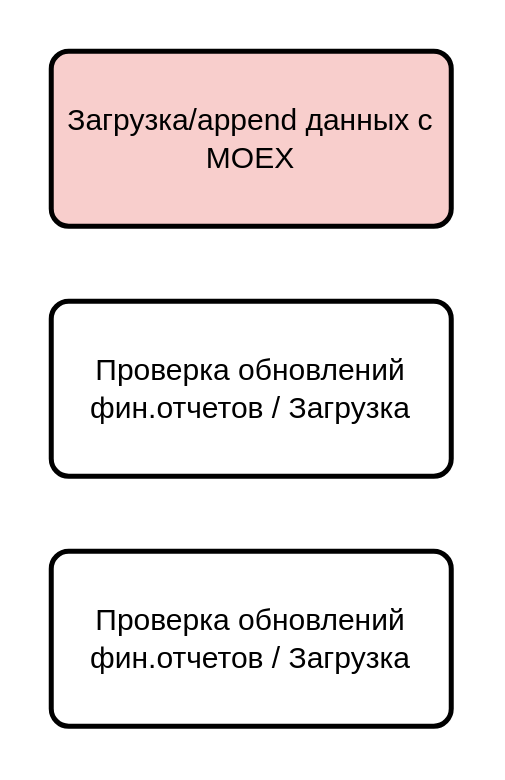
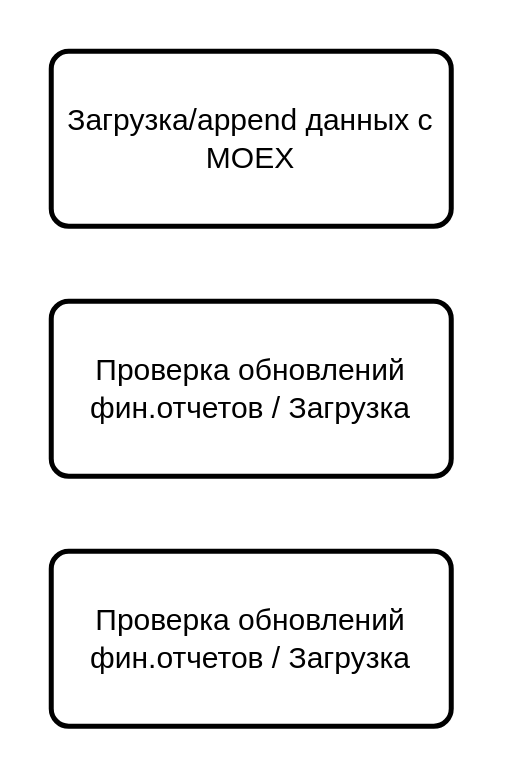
- <mxCell id="2" value="Загрузка/append данных с MOEX" style="rounded=1;whiteSpace=wrap;html=1;absoluteArcSize=1;arcSize=14;strokeWidth=2;fillColor=#f8cecc;" vertex="1" parent="1"><mxGeometry x="20" y="20" width="160" height="70" as="geometry" /></mxCell>
+ <mxCell id="2" value="Загрузка/append данных с MOEX" style="rounded=1;whiteSpace=wrap;html=1;absoluteArcSize=1;arcSize=14;strokeWidth=2;" vertex="1" parent="1"><mxGeometry x="20" y="20" width="160" height="70" as="geometry" /></mxCell>
